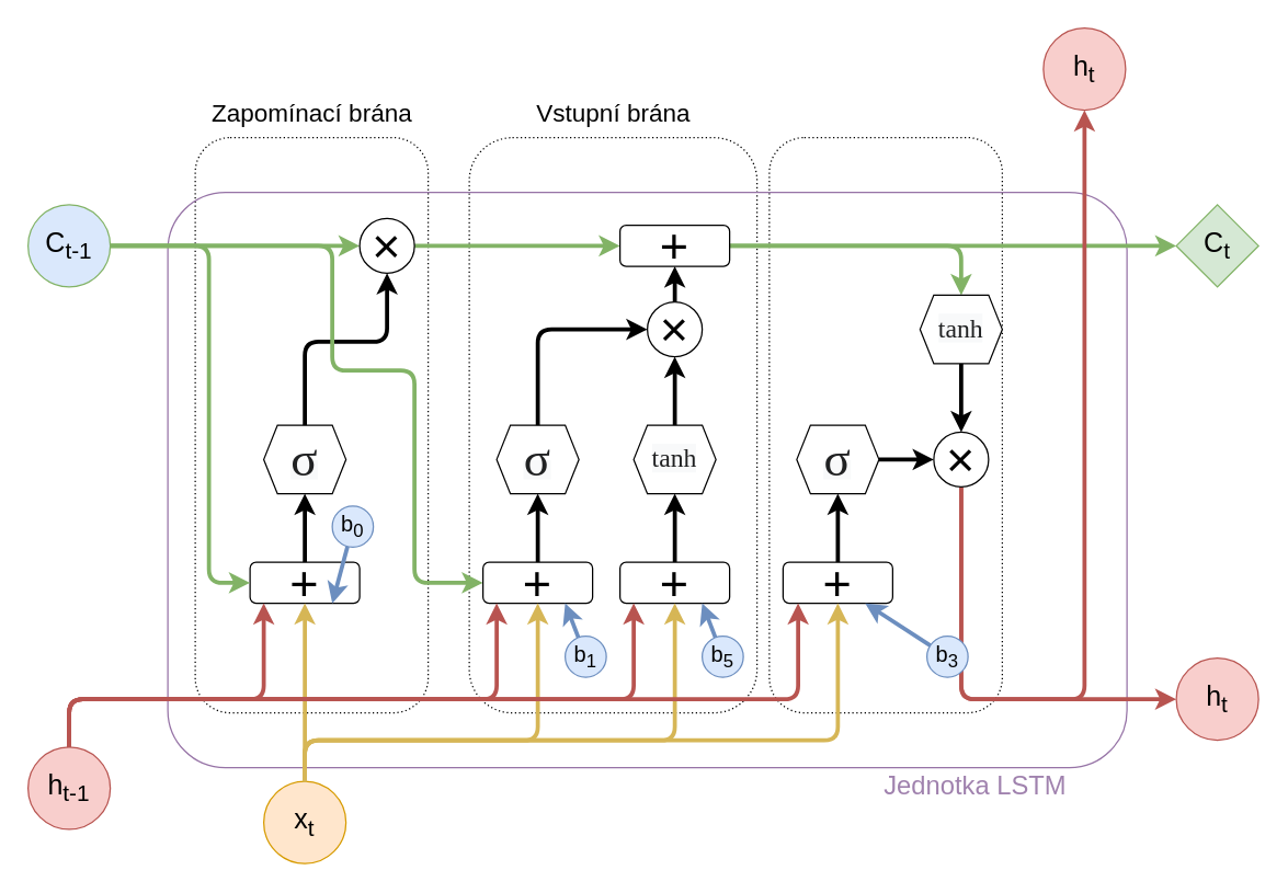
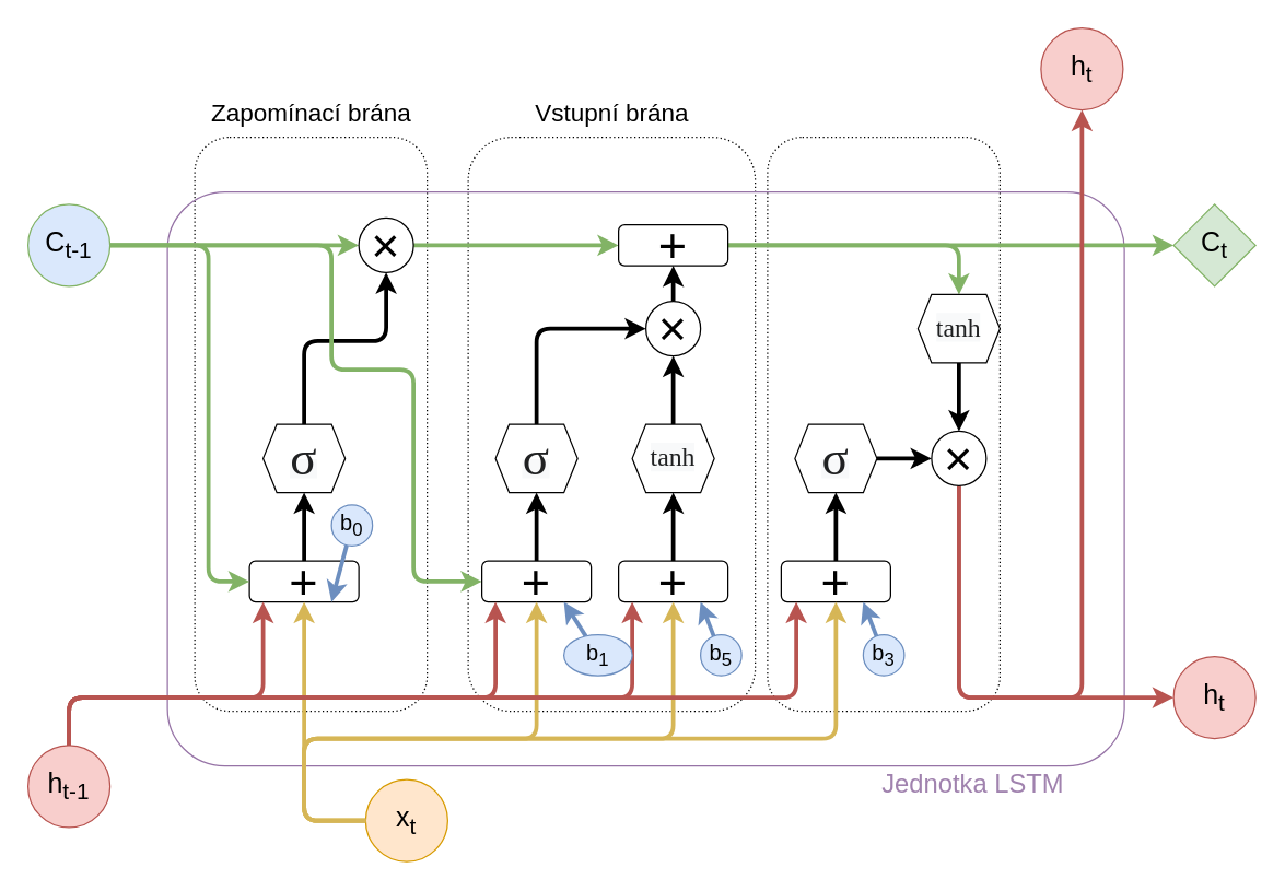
- <mxCell id="55" value="b&lt;sub&gt;1&lt;/sub&gt;" style="ellipse;whiteSpace=wrap;html=1;aspect=fixed;fontSize=16;fillColor=#dae8fc;strokeColor=#6c8ebf;" vertex="1" parent="1"><mxGeometry x="412" y="464" width="30" height="30" as="geometry" /></mxCell>
+ <mxCell id="55" value="b&lt;sub&gt;1&lt;/sub&gt;" style="ellipse;whiteSpace=wrap;html=1;aspect=fixed;fontSize=16;fillColor=#dae8fc;strokeColor=#6c8ebf;" vertex="1" parent="1"><mxGeometry x="412" y="464" width="50" height="30" as="geometry" /></mxCell>
- <mxCell id="59" value="b&lt;sub&gt;3&lt;/sub&gt;" style="ellipse;whiteSpace=wrap;html=1;aspect=fixed;fontSize=16;fillColor=#dae8fc;strokeColor=#6c8ebf;" vertex="1" parent="1"><mxGeometry x="676" y="464" width="30" height="30" as="geometry" /></mxCell>
+ <mxCell id="59" value="b&lt;sub&gt;3&lt;/sub&gt;" style="ellipse;whiteSpace=wrap;html=1;aspect=fixed;fontSize=16;fillColor=#dae8fc;strokeColor=#6c8ebf;" vertex="1" parent="1"><mxGeometry x="631" y="464" width="30" height="30" as="geometry" /></mxCell>
- <mxCell id="16" value="x&lt;sub&gt;t&lt;/sub&gt;" style="ellipse;whiteSpace=wrap;html=1;aspect=fixed;fontSize=20;fillColor=#ffe6cc;strokeColor=#d79b00;" vertex="1" parent="1"><mxGeometry x="192" y="570" width="60" height="60" as="geometry" /></mxCell>
+ <mxCell id="16" value="x&lt;sub&gt;t&lt;/sub&gt;" style="ellipse;whiteSpace=wrap;html=1;aspect=fixed;fontSize=20;fillColor=#ffe6cc;strokeColor=#d79b00;" vertex="1" parent="1"><mxGeometry x="267" y="570" width="60" height="60" as="geometry" /></mxCell>
